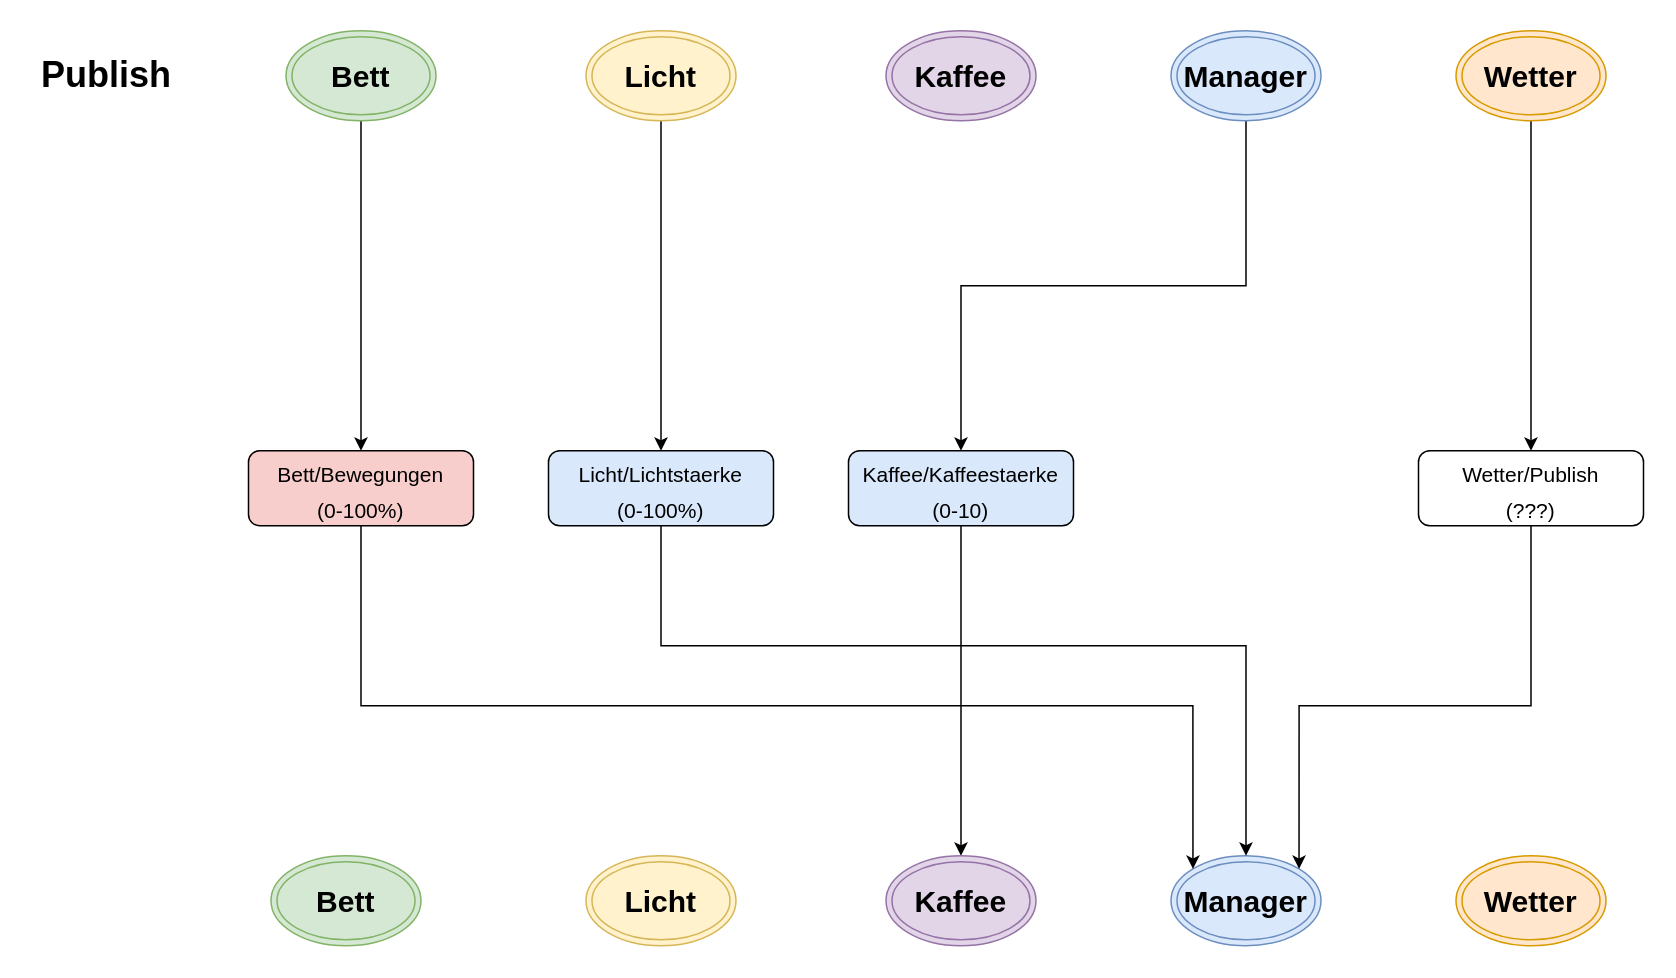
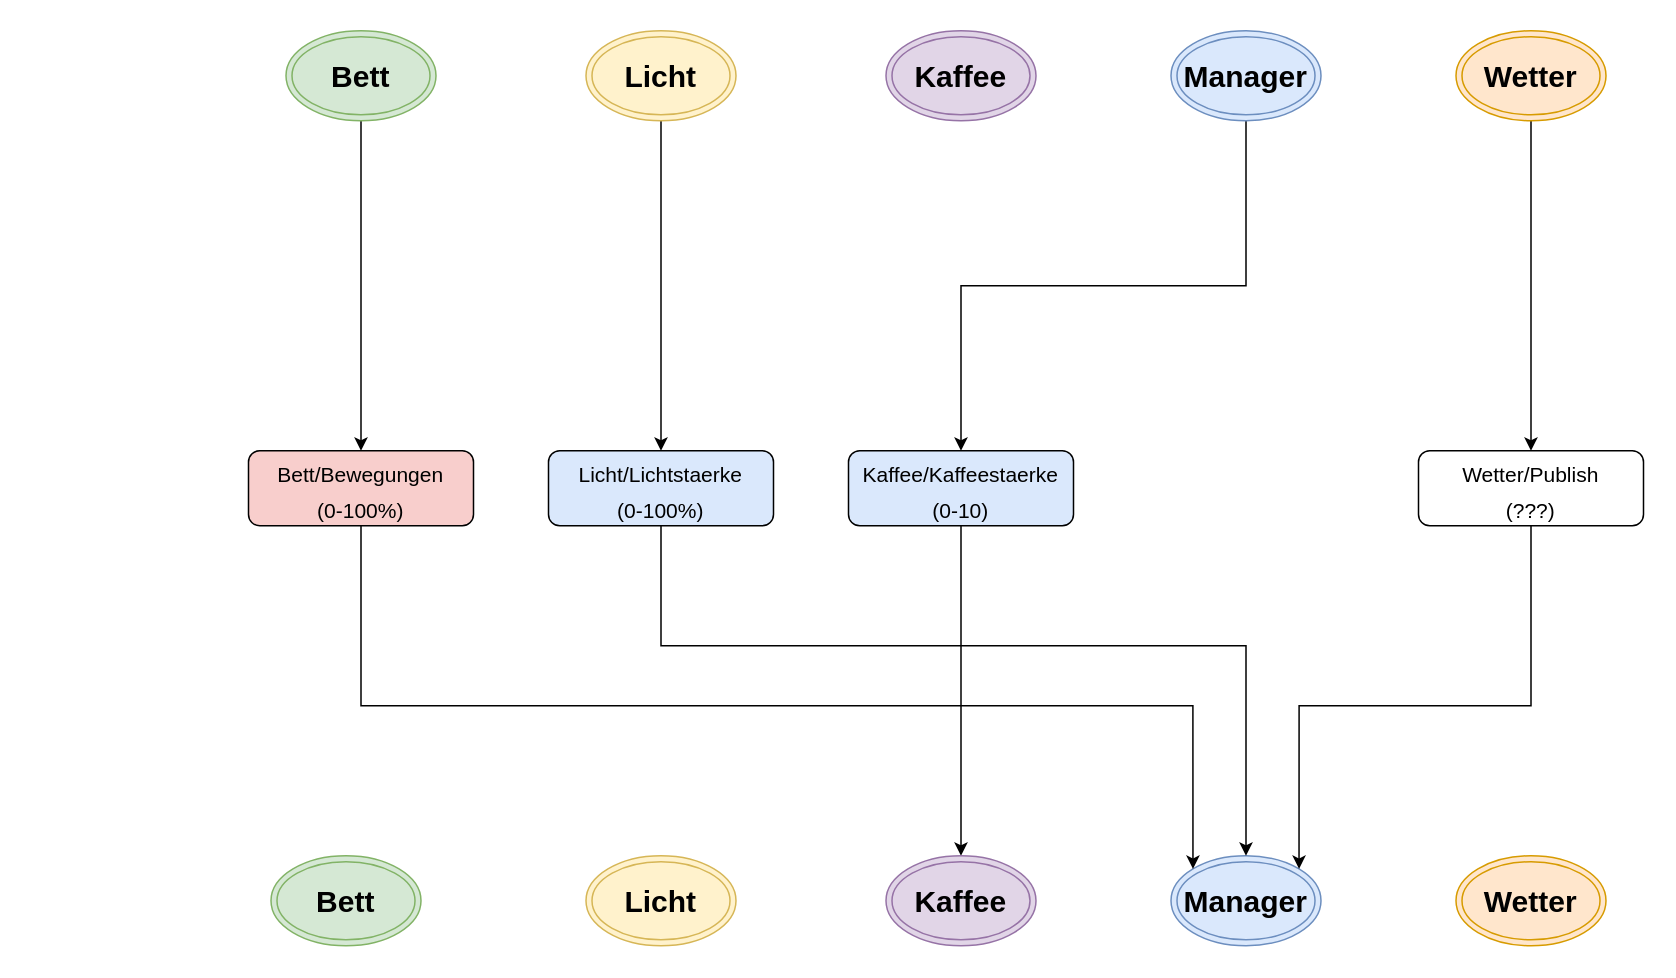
- <mxCell id="9" value="Publish" style="text;strokeColor=none;fillColor=none;html=1;fontSize=24;fontStyle=1;verticalAlign=middle;align=center;fontColor=#000000;" vertex="1" parent="1"><mxGeometry x="20" y="30" width="100" height="40" as="geometry" /></mxCell>
